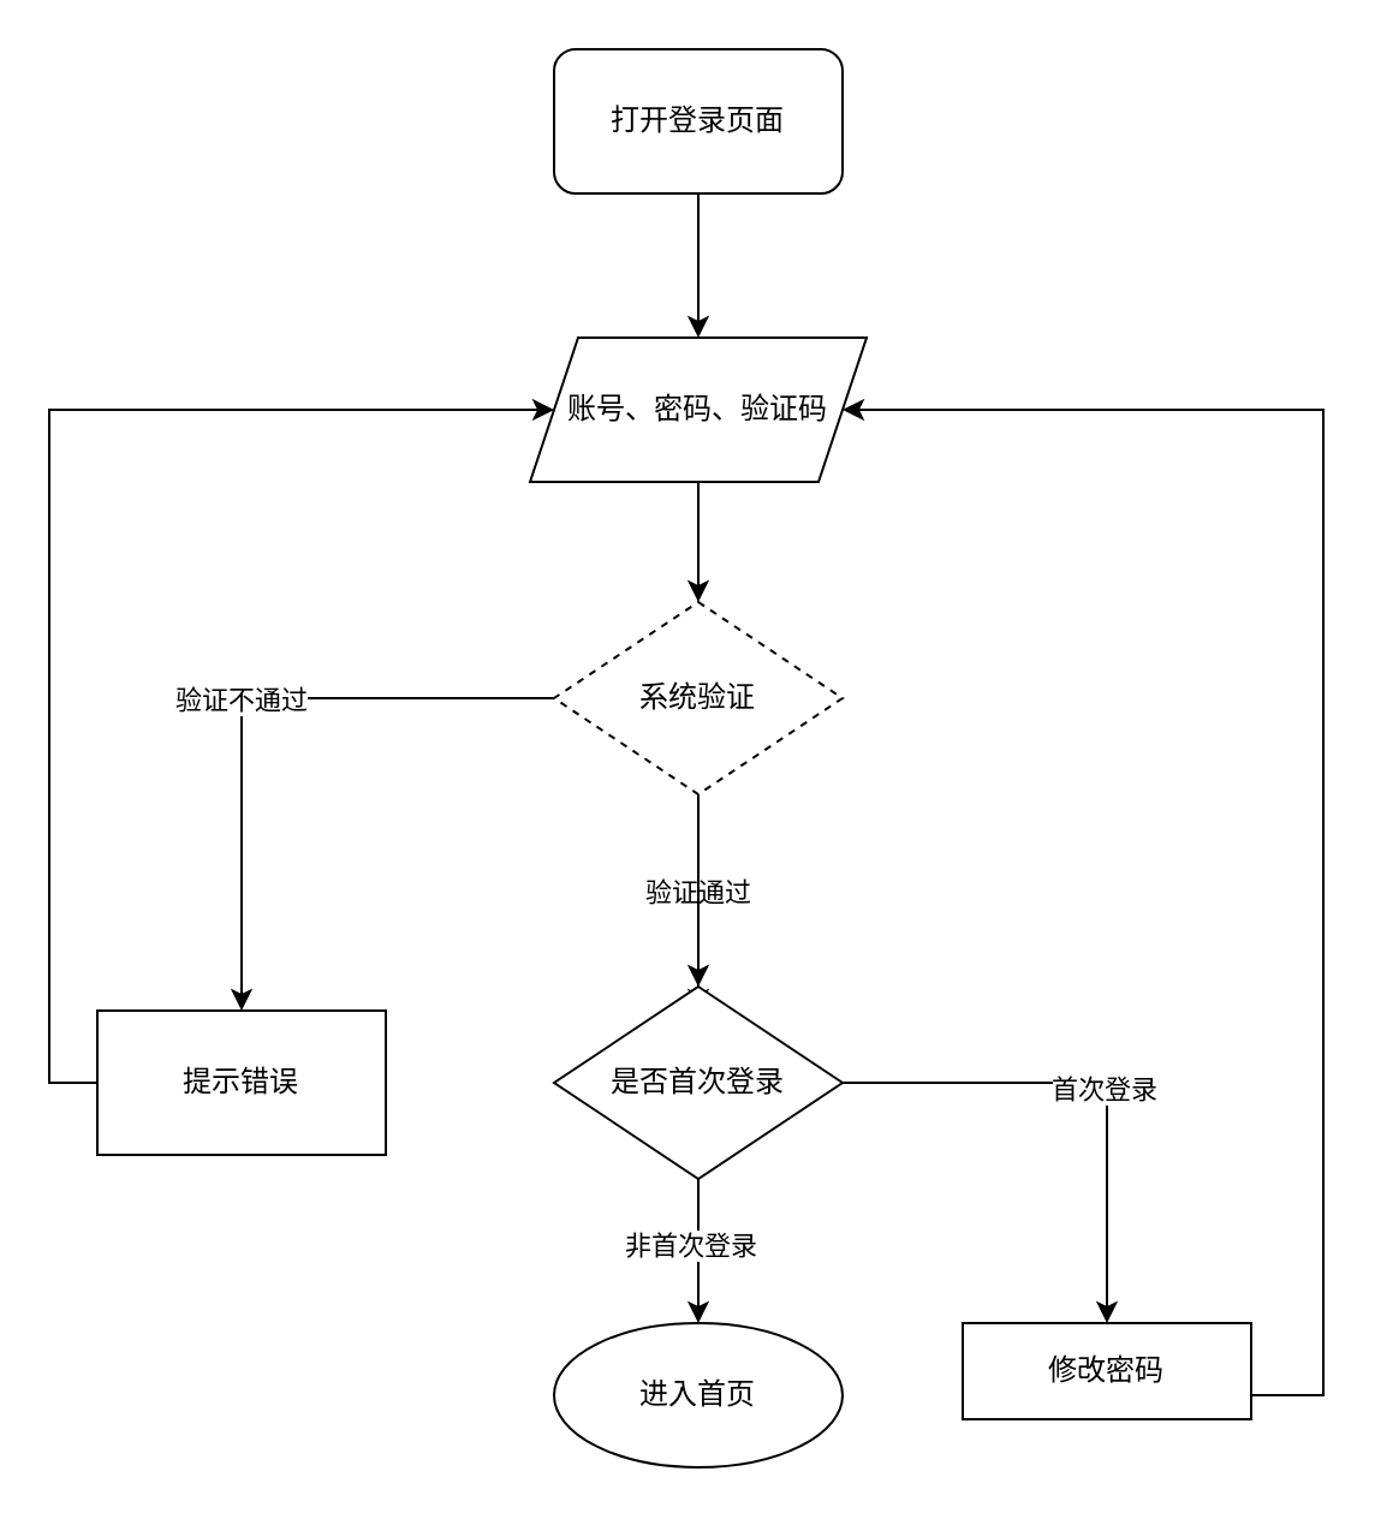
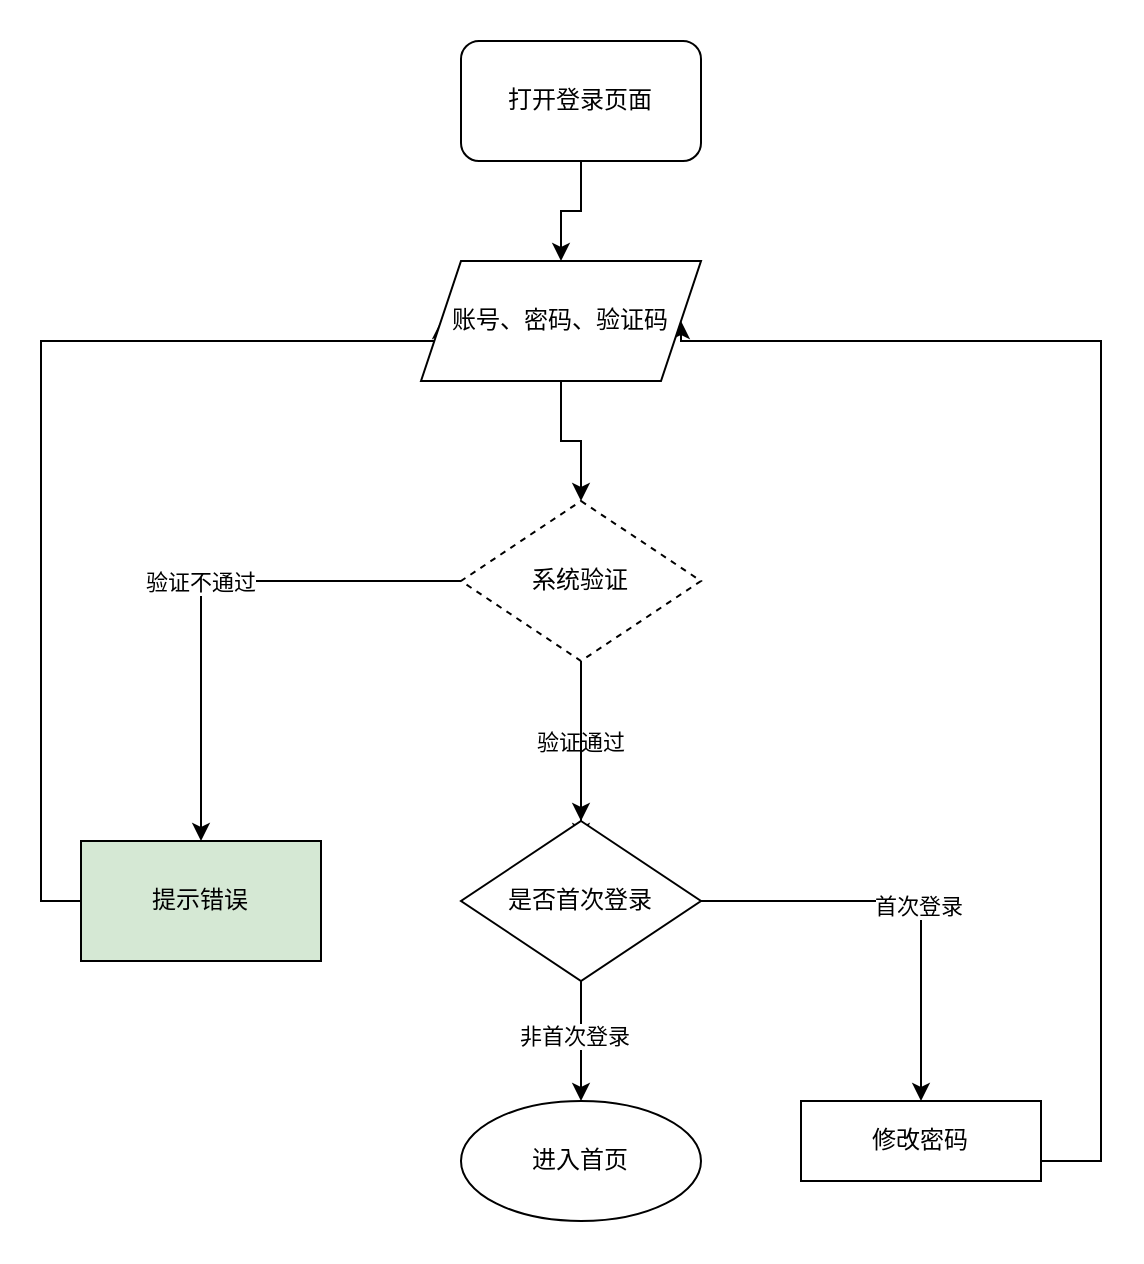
- <mxCell id="20" value="账号、密码、验证码" style="shape=parallelogram;perimeter=parallelogramPerimeter;whiteSpace=wrap;html=1;fixedSize=1;" parent="1" vertex="1"><mxGeometry x="220" y="140" width="140" height="60" as="geometry" /></mxCell>
+ <mxCell id="20" value="账号、密码、验证码" style="shape=parallelogram;perimeter=parallelogramPerimeter;whiteSpace=wrap;html=1;fixedSize=1;" parent="1" vertex="1"><mxGeometry x="210" y="130" width="140" height="60" as="geometry" /></mxCell>
- <mxCell id="11" value="提示错误" style="whiteSpace=wrap;html=1;" parent="1" vertex="1"><mxGeometry x="40" y="420" width="120" height="60" as="geometry" /></mxCell>
+ <mxCell id="11" value="提示错误" style="whiteSpace=wrap;html=1;fillColor=#d5e8d4;" parent="1" vertex="1"><mxGeometry x="40" y="420" width="120" height="60" as="geometry" /></mxCell>
